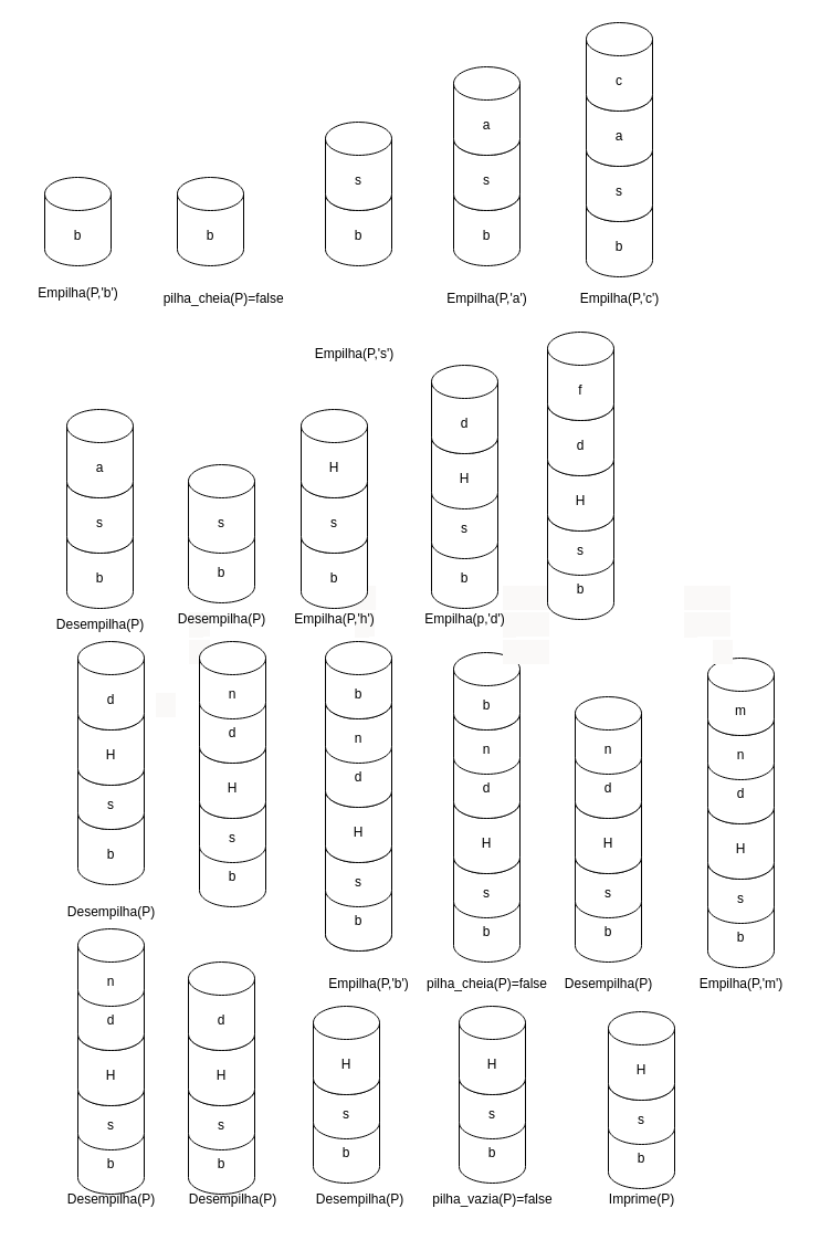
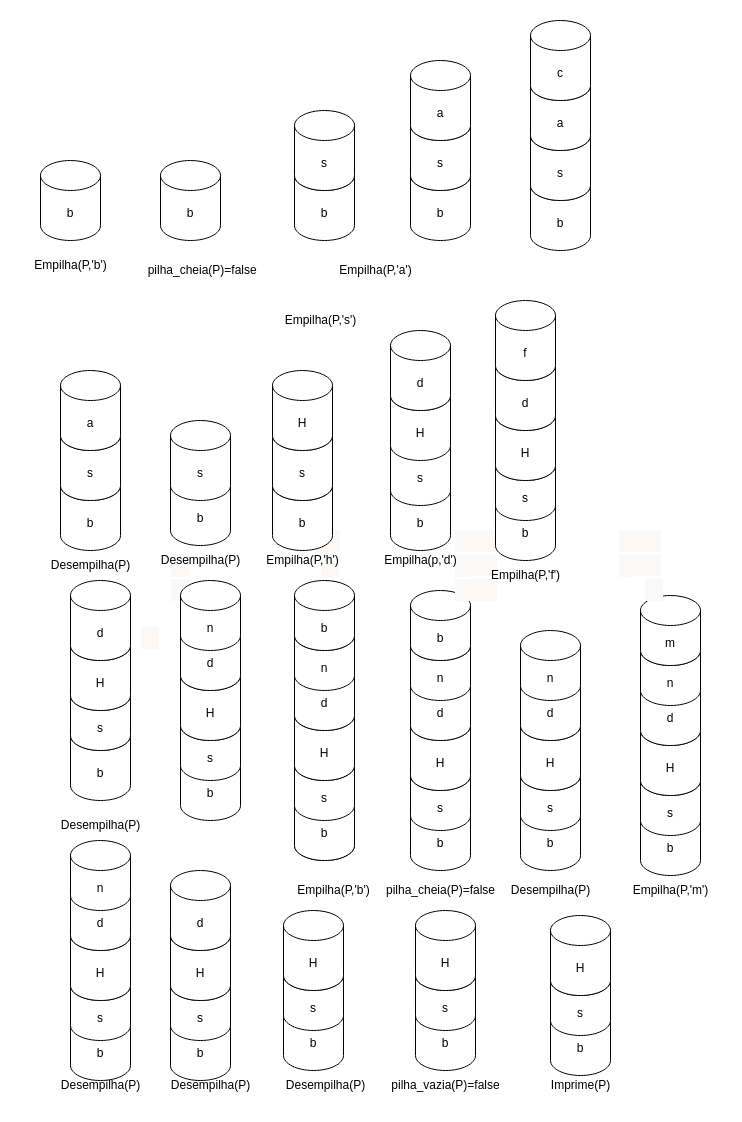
- <mxCell id="12" value="Empilha(P,'a')&lt;span style=&quot;color: transparent; position: absolute; cursor: text; transform-origin: 0% 0%; text-align: start; background-color: rgb(250, 249, 248); left: 618.517px; top: 530.231px; font-size: 18.4px; font-family: sans-serif;&quot;&gt;P&lt;/span&gt;&lt;span style=&quot;color: transparent; position: absolute; cursor: text; transform-origin: 0% 0%; text-align: start; background-color: rgb(250, 249, 248); left: 630.717px; top: 530.226px; font-size: 18.4px; font-family: sans-serif; transform: scaleX(0.998);&quot;&gt;,’a’)&lt;/span&gt;" style="text;html=1;align=center;verticalAlign=middle;resizable=0;points=[];autosize=1;strokeColor=none;fillColor=none;" vertex="1" parent="1"><mxGeometry x="390" y="255" width="100" height="30" as="geometry" /></mxCell>
+ <mxCell id="12" value="Empilha(P,'a')&lt;span style=&quot;color: transparent; position: absolute; cursor: text; transform-origin: 0% 0%; text-align: start; background-color: rgb(250, 249, 248); left: 618.517px; top: 530.231px; font-size: 18.4px; font-family: sans-serif;&quot;&gt;P&lt;/span&gt;&lt;span style=&quot;color: transparent; position: absolute; cursor: text; transform-origin: 0% 0%; text-align: start; background-color: rgb(250, 249, 248); left: 630.717px; top: 530.226px; font-size: 18.4px; font-family: sans-serif; transform: scaleX(0.998);&quot;&gt;,’a’)&lt;/span&gt;" style="text;html=1;align=center;verticalAlign=middle;resizable=0;points=[];autosize=1;strokeColor=none;fillColor=none;" vertex="1" parent="1"><mxGeometry x="325" y="255" width="100" height="30" as="geometry" /></mxCell>
- <mxCell id="17" value="Empilha(P,'c')&lt;span style=&quot;color: transparent; position: absolute; cursor: text; transform-origin: 0% 0%; text-align: start; background-color: rgb(250, 249, 248); left: 782.967px; top: 530.231px; font-size: 18.4px; font-family: sans-serif;&quot;&gt;P&lt;/span&gt;&lt;span style=&quot;color: transparent; position: absolute; cursor: text; transform-origin: 0% 0%; text-align: start; background-color: rgb(250, 249, 248); left: 795.167px; top: 530.226px; font-size: 18.4px; font-family: sans-serif; transform: scaleX(0.998);&quot;&gt;,’c’),&lt;/span&gt;" style="text;html=1;align=center;verticalAlign=middle;resizable=0;points=[];autosize=1;strokeColor=none;fillColor=none;" vertex="1" parent="1"><mxGeometry x="510" y="255" width="100" height="30" as="geometry" /></mxCell>
+ <mxCell id="34" value="Empilha(P,'f')&lt;span style=&quot;color: transparent; position: absolute; cursor: text; transform-origin: 0% 0%; text-align: start; background-color: rgb(250, 249, 248); left: 782.967px; top: 554.431px; font-size: 18.4px; font-family: sans-serif;&quot;&gt;P&lt;/span&gt;&lt;span style=&quot;color: transparent; position: absolute; cursor: text; transform-origin: 0% 0%; text-align: start; background-color: rgb(250, 249, 248); left: 795.167px; top: 554.426px; font-size: 18.4px; font-family: sans-serif; transform: scaleX(0.99);&quot;&gt;,’f’)&lt;/span&gt;" style="text;html=1;align=center;verticalAlign=middle;resizable=0;points=[];autosize=1;strokeColor=none;fillColor=none;" vertex="1" parent="1"><mxGeometry x="480" y="560" width="90" height="30" as="geometry" /></mxCell>
